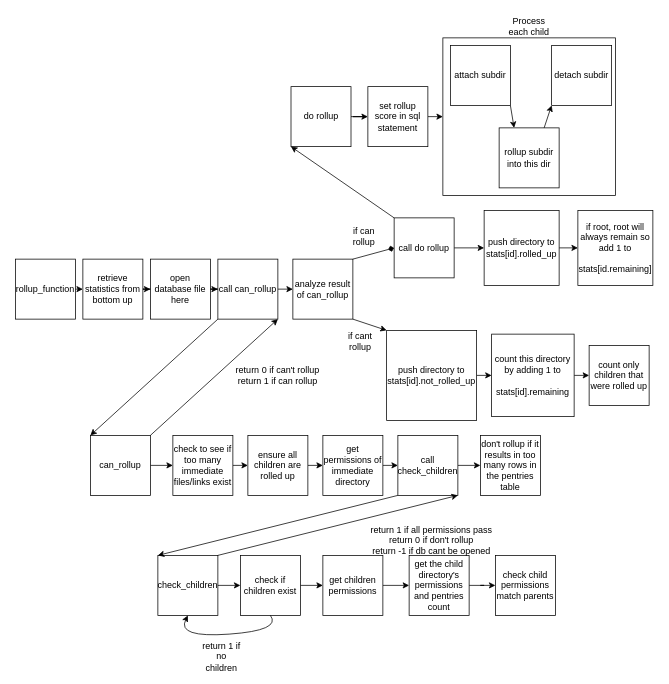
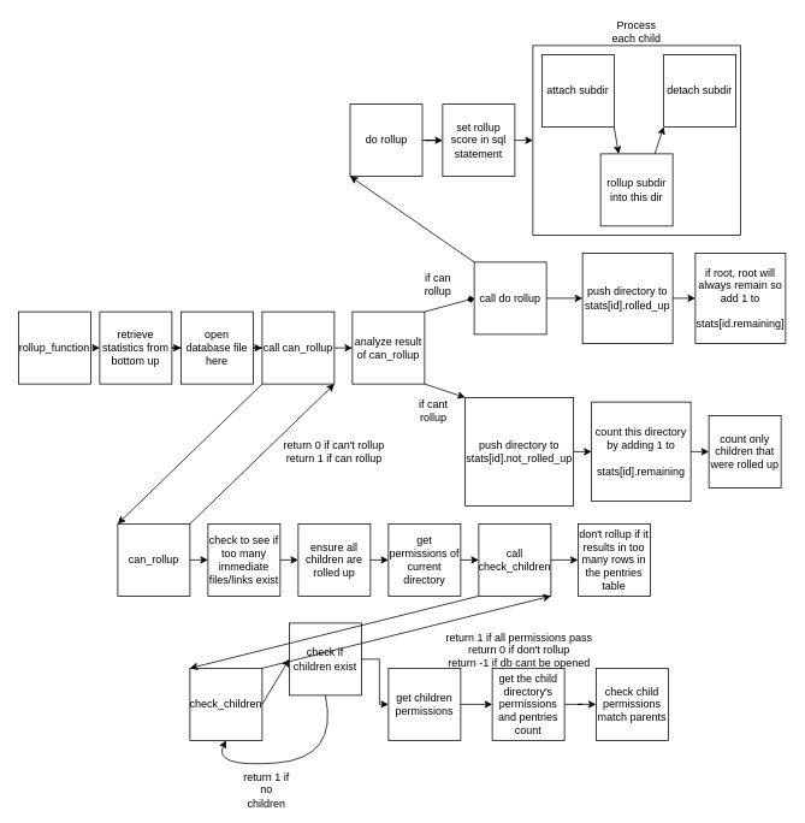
- <mxCell id="35" value="can_rollup" style="whiteSpace=wrap;html=1;aspect=fixed;" vertex="1" parent="1"><mxGeometry x="120" y="580" width="80" height="80" as="geometry" /></mxCell>
+ <mxCell id="35" value="can_rollup" style="whiteSpace=wrap;html=1;aspect=fixed;" vertex="1" parent="1"><mxGeometry x="130" y="580" width="80" height="80" as="geometry" /></mxCell>
- <mxCell id="41" value="get permissions of immediate directory" style="whiteSpace=wrap;html=1;aspect=fixed;" vertex="1" parent="1"><mxGeometry x="430" y="580" width="80" height="80" as="geometry" /></mxCell>
+ <mxCell id="41" value="get permissions of current directory" style="whiteSpace=wrap;html=1;aspect=fixed;" vertex="1" parent="1"><mxGeometry x="430" y="580" width="80" height="80" as="geometry" /></mxCell>
- <mxCell id="48" value="check if children exist" style="whiteSpace=wrap;html=1;aspect=fixed;" vertex="1" parent="1"><mxGeometry x="320" y="740" width="80" height="80" as="geometry" /></mxCell>
+ <mxCell id="48" value="check if children exist" style="whiteSpace=wrap;html=1;aspect=fixed;" vertex="1" parent="1"><mxGeometry x="320" y="690" width="80" height="80" as="geometry" /></mxCell>
